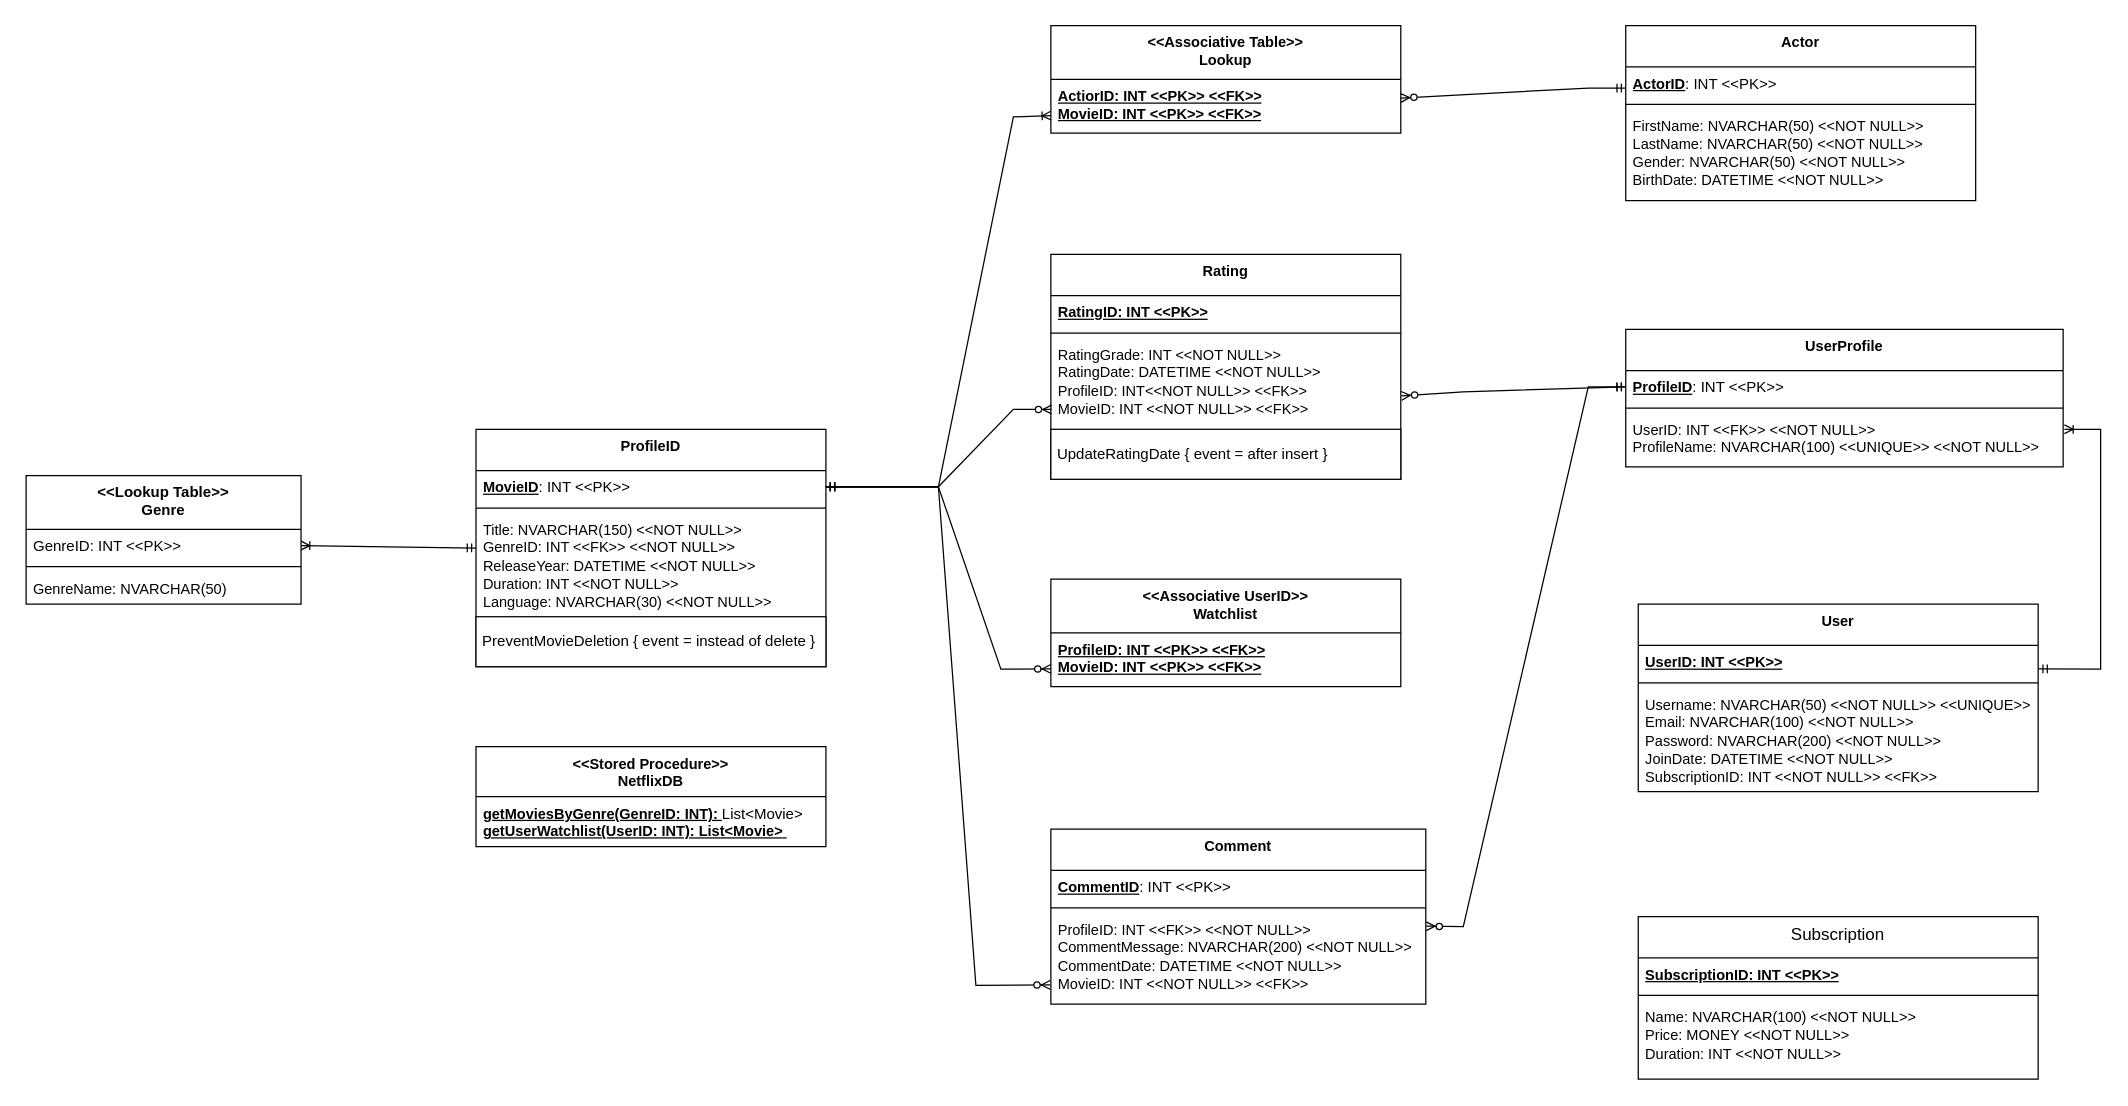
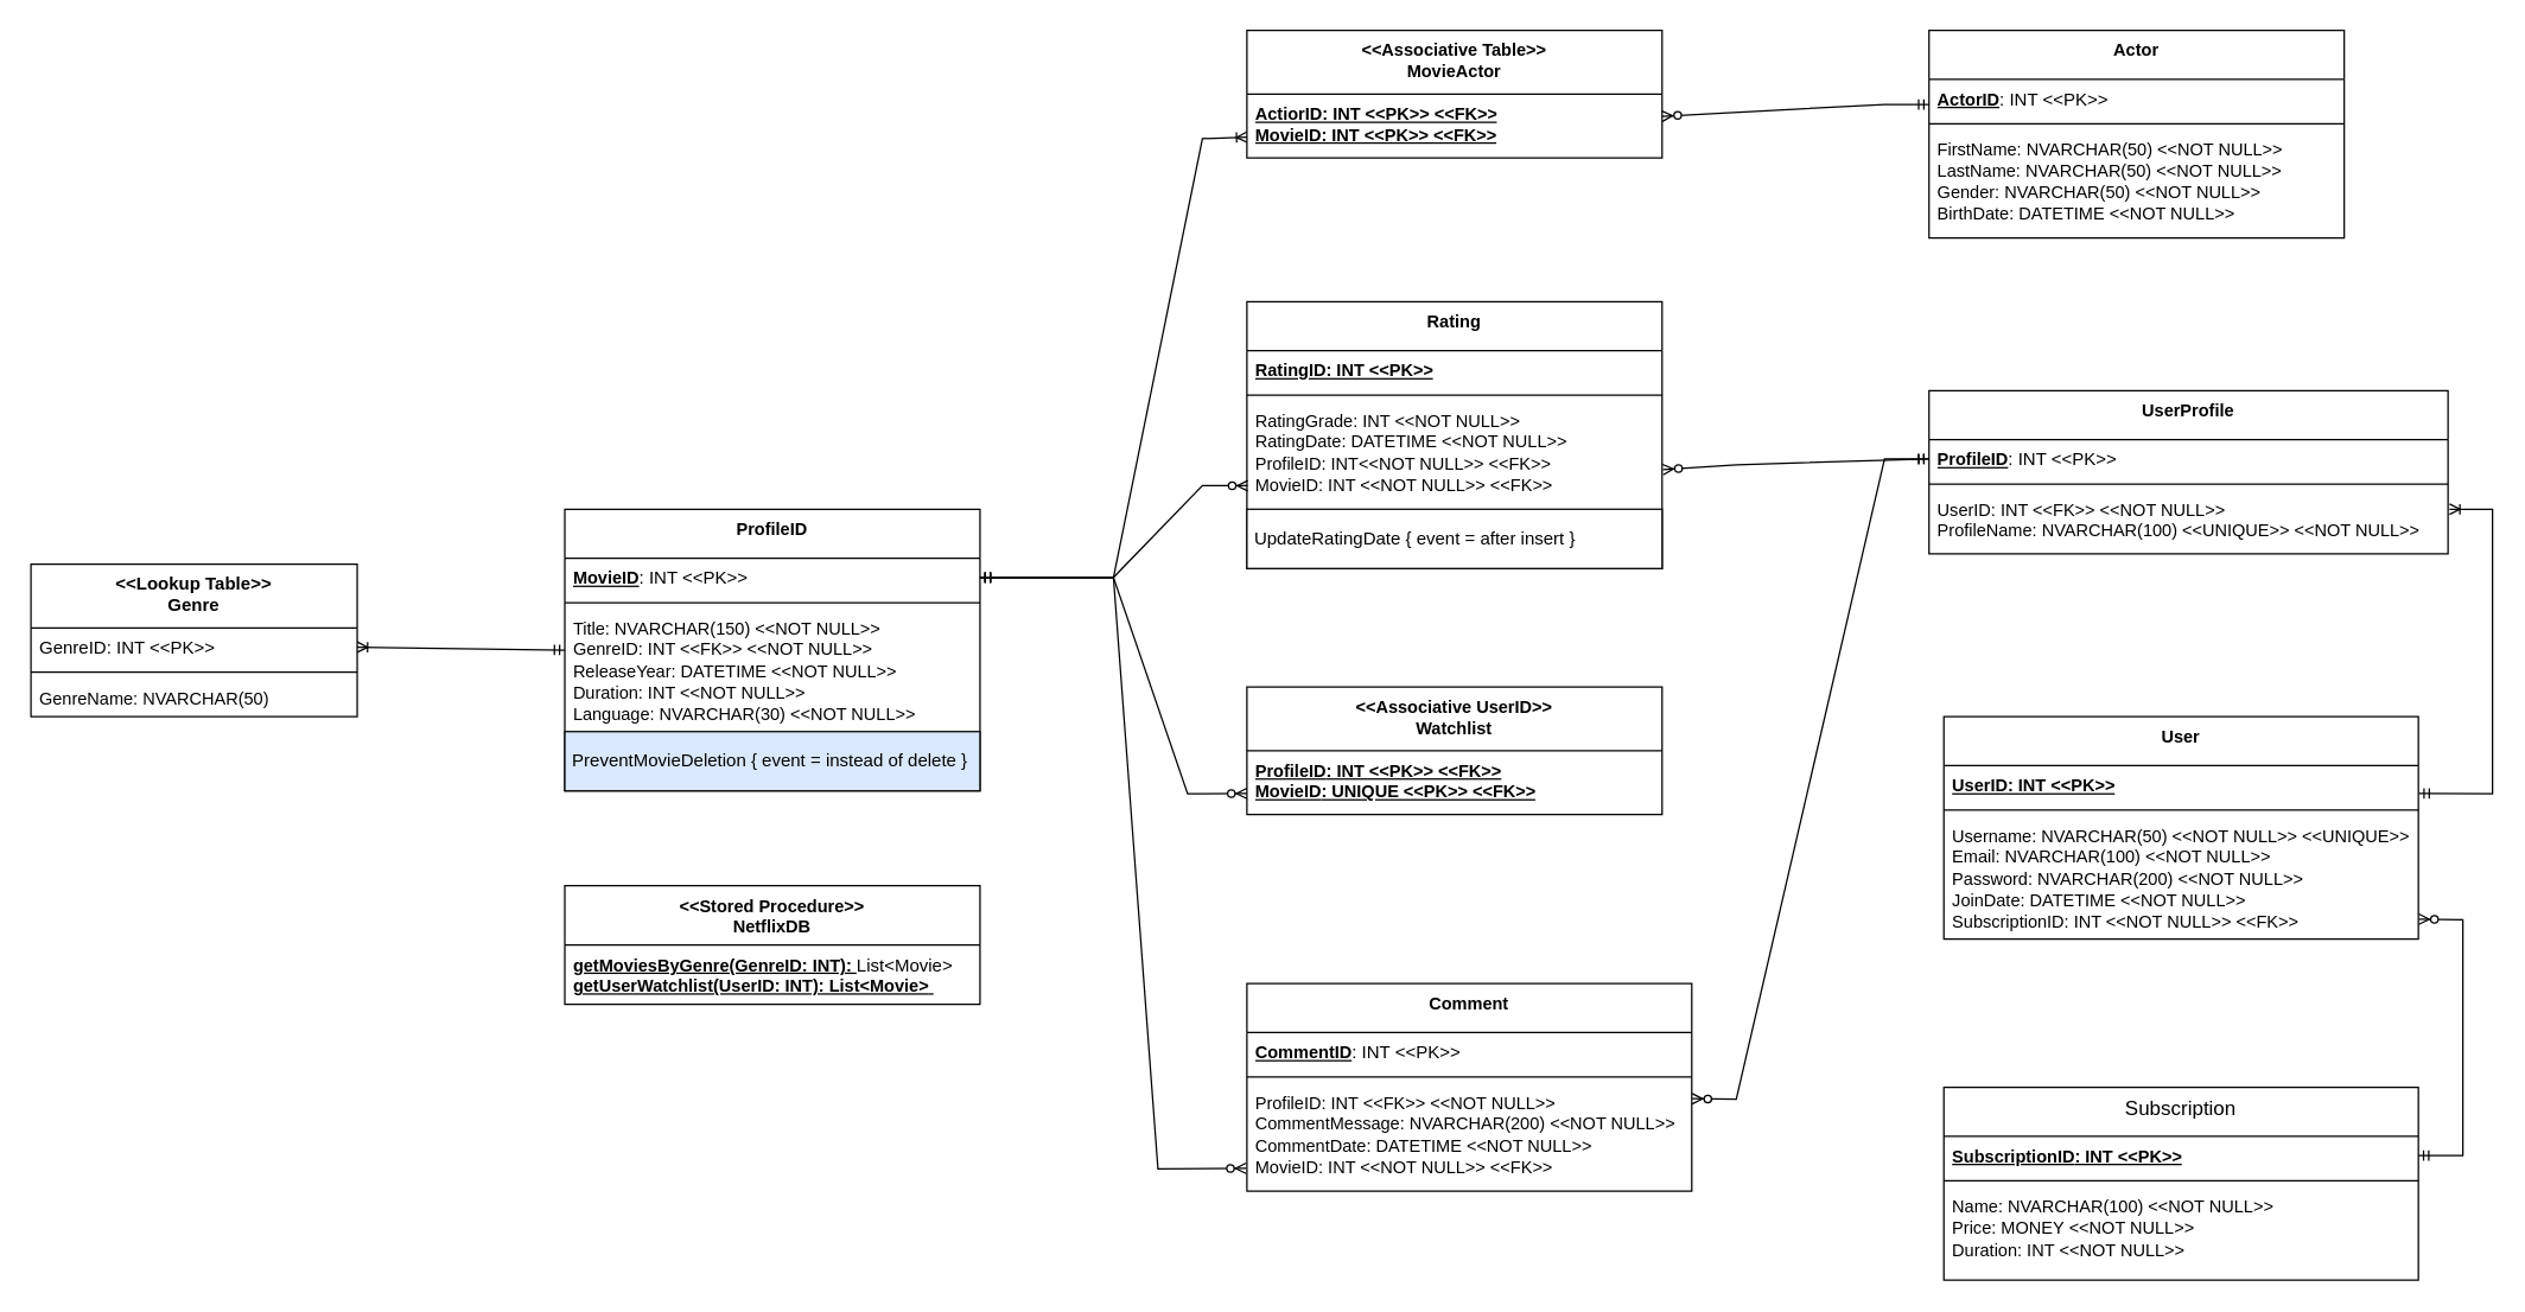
- <mxCell id="11" value="&lt;b style=&quot;font-size: 11.64px;&quot;&gt;&amp;lt;&amp;lt;Associative Table&amp;gt;&amp;gt;&lt;br&gt;Lookup&lt;/b&gt;" style="swimlane;fontStyle=1;align=center;verticalAlign=top;childLayout=stackLayout;horizontal=1;startSize=43;horizontalStack=0;resizeParent=1;resizeParentMax=0;resizeLast=0;collapsible=1;marginBottom=0;whiteSpace=wrap;html=1;" vertex="1" parent="1"><mxGeometry x="840" y="20" width="280" height="86" as="geometry" /></mxCell>
+ <mxCell id="11" value="&lt;b style=&quot;font-size: 11.64px;&quot;&gt;&amp;lt;&amp;lt;Associative Table&amp;gt;&amp;gt;&lt;br&gt;MovieActor&lt;/b&gt;" style="swimlane;fontStyle=1;align=center;verticalAlign=top;childLayout=stackLayout;horizontal=1;startSize=43;horizontalStack=0;resizeParent=1;resizeParentMax=0;resizeLast=0;collapsible=1;marginBottom=0;whiteSpace=wrap;html=1;" vertex="1" parent="1"><mxGeometry x="840" y="20" width="280" height="86" as="geometry" /></mxCell>
- <mxCell id="10" value="&amp;nbsp;PreventMovieDeletion { event = instead of delete }" style="whiteSpace=wrap;html=1;align=left;" vertex="1" parent="6"><mxGeometry y="150" width="280" height="40" as="geometry" /></mxCell>
+ <mxCell id="10" value="&amp;nbsp;PreventMovieDeletion { event = instead of delete }" style="whiteSpace=wrap;html=1;align=left;fillColor=#dae8fc;" vertex="1" parent="6"><mxGeometry y="150" width="280" height="40" as="geometry" /></mxCell>
- <mxCell id="19" value="&lt;div&gt;&lt;u style=&quot;background-color: initial; font-size: 11.64px;&quot;&gt;&lt;b&gt;ProfileID&lt;/b&gt;&lt;/u&gt;&lt;u style=&quot;font-size: 11.64px;&quot;&gt;&lt;b&gt;: INT &amp;lt;&amp;lt;PK&amp;gt;&amp;gt; &amp;lt;&amp;lt;FK&amp;gt;&amp;gt;&lt;/b&gt;&lt;/u&gt;&lt;span style=&quot;font-size: 11.64px;&quot;&gt;&lt;br&gt;&lt;/span&gt;&lt;/div&gt;&lt;div&gt;&lt;u style=&quot;background-color: initial; font-size: 11.64px;&quot;&gt;&lt;b&gt;MovieID&lt;/b&gt;&lt;/u&gt;&lt;u style=&quot;font-size: 11.64px;&quot;&gt;&lt;b&gt;: INT &amp;lt;&amp;lt;PK&amp;gt;&amp;gt; &amp;lt;&amp;lt;FK&amp;gt;&amp;gt;&lt;/b&gt;&lt;/u&gt;&lt;u style=&quot;font-size: 11.64px;&quot;&gt;&lt;b&gt;&lt;br&gt;&lt;/b&gt;&lt;/u&gt;&lt;/div&gt;" style="text;strokeColor=none;fillColor=none;align=left;verticalAlign=top;spacingLeft=4;spacingRight=4;overflow=hidden;rotatable=0;points=[[0,0.5],[1,0.5]];portConstraint=eastwest;whiteSpace=wrap;html=1;" vertex="1" parent="18"><mxGeometry y="43" width="280" height="43" as="geometry" /></mxCell>
+ <mxCell id="19" value="&lt;div&gt;&lt;u style=&quot;background-color: initial; font-size: 11.64px;&quot;&gt;&lt;b&gt;ProfileID&lt;/b&gt;&lt;/u&gt;&lt;u style=&quot;font-size: 11.64px;&quot;&gt;&lt;b&gt;: INT &amp;lt;&amp;lt;PK&amp;gt;&amp;gt; &amp;lt;&amp;lt;FK&amp;gt;&amp;gt;&lt;/b&gt;&lt;/u&gt;&lt;span style=&quot;font-size: 11.64px;&quot;&gt;&lt;br&gt;&lt;/span&gt;&lt;/div&gt;&lt;div&gt;&lt;u style=&quot;background-color: initial; font-size: 11.64px;&quot;&gt;&lt;b&gt;MovieID&lt;/b&gt;&lt;/u&gt;&lt;u style=&quot;font-size: 11.64px;&quot;&gt;&lt;b&gt;: UNIQUE &amp;lt;&amp;lt;PK&amp;gt;&amp;gt; &amp;lt;&amp;lt;FK&amp;gt;&amp;gt;&lt;/b&gt;&lt;/u&gt;&lt;u style=&quot;font-size: 11.64px;&quot;&gt;&lt;b&gt;&lt;br&gt;&lt;/b&gt;&lt;/u&gt;&lt;/div&gt;" style="text;strokeColor=none;fillColor=none;align=left;verticalAlign=top;spacingLeft=4;spacingRight=4;overflow=hidden;rotatable=0;points=[[0,0.5],[1,0.5]];portConstraint=eastwest;whiteSpace=wrap;html=1;" vertex="1" parent="18"><mxGeometry y="43" width="280" height="43" as="geometry" /></mxCell>
+ <mxCell id="49" value="" style="vsdxID=136;edgeStyle=none;startArrow=ERmandOne;endArrow=ERzeroToMany;startSize=5;endSize=5;strokeColor=#000000;spacingTop=0;spacingBottom=0;spacingLeft=0;spacingRight=0;verticalAlign=middle;html=1;labelBackgroundColor=#ffffff;rounded=0;exitX=1;exitY=0.5;exitDx=0;exitDy=0;entryX=1.001;entryY=0.838;entryDx=0;entryDy=0;entryPerimeter=0;" edge="1" parent="1" source="37" target="35"><mxGeometry relative="1" as="geometry"><mxPoint x="-30" y="139" as="offset" /><Array as="points"><mxPoint x="1660" y="779" /><mxPoint x="1660" y="620" /></Array><mxPoint x="1630" y="779" as="sourcePoint" /><mxPoint x="1630" y="703" as="targetPoint" /></mxGeometry></mxCell>
